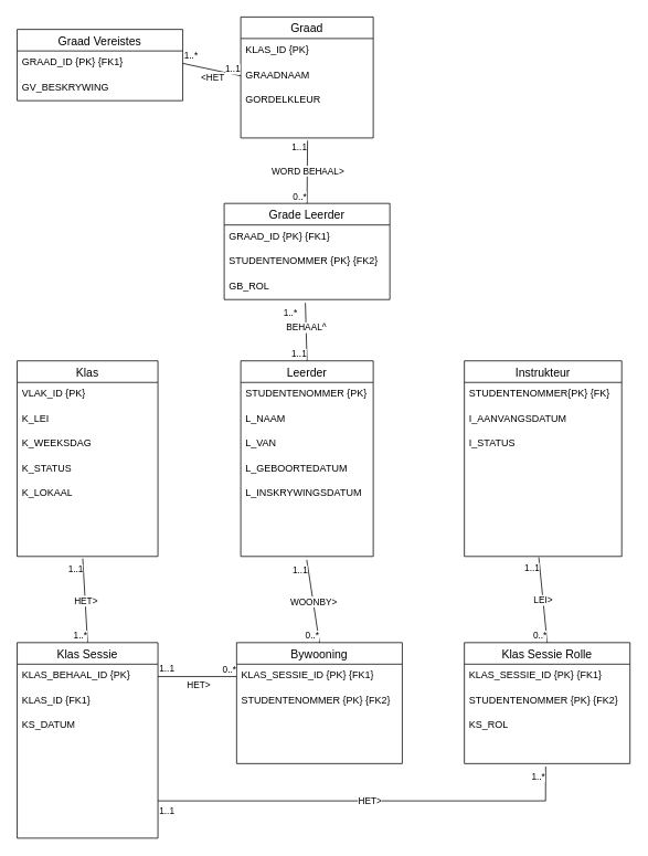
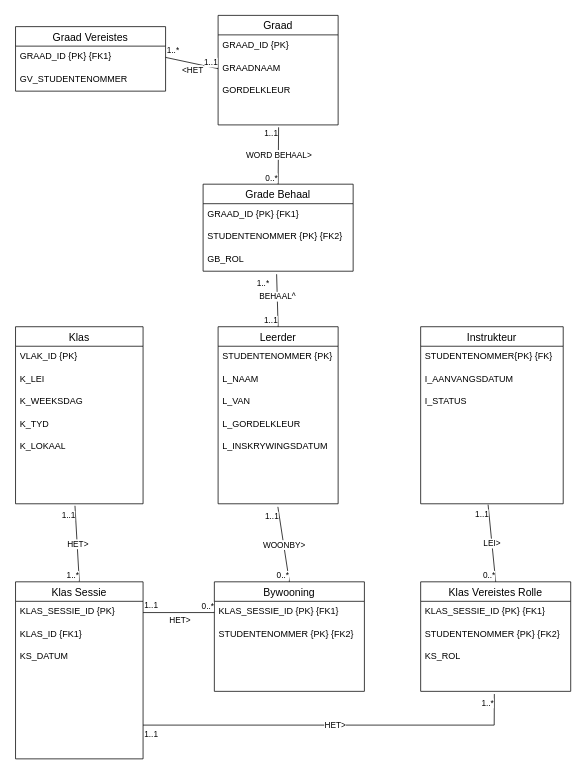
- <mxCell id="65" value="KLAS_ID {PK}" style="text;strokeColor=none;fillColor=none;spacingLeft=4;spacingRight=4;overflow=hidden;rotatable=0;points=[[0,0.5],[1,0.5]];portConstraint=eastwest;fontSize=12;whiteSpace=wrap;html=1;" parent="64" vertex="1"><mxGeometry y="26" width="160" height="30" as="geometry" /></mxCell>
+ <mxCell id="65" value="GRAAD_ID {PK}" style="text;strokeColor=none;fillColor=none;spacingLeft=4;spacingRight=4;overflow=hidden;rotatable=0;points=[[0,0.5],[1,0.5]];portConstraint=eastwest;fontSize=12;whiteSpace=wrap;html=1;" parent="64" vertex="1"><mxGeometry y="26" width="160" height="30" as="geometry" /></mxCell>
- <mxCell id="71" value="GV_BESKRYWING" style="text;strokeColor=none;fillColor=none;spacingLeft=4;spacingRight=4;overflow=hidden;rotatable=0;points=[[0,0.5],[1,0.5]];portConstraint=eastwest;fontSize=12;whiteSpace=wrap;html=1;" parent="69" vertex="1"><mxGeometry y="56" width="200" height="30" as="geometry" /></mxCell>
+ <mxCell id="71" value="GV_STUDENTENOMMER" style="text;strokeColor=none;fillColor=none;spacingLeft=4;spacingRight=4;overflow=hidden;rotatable=0;points=[[0,0.5],[1,0.5]];portConstraint=eastwest;fontSize=12;whiteSpace=wrap;html=1;" parent="69" vertex="1"><mxGeometry y="56" width="200" height="30" as="geometry" /></mxCell>
- <mxCell id="72" value="Grade Leerder" style="swimlane;fontStyle=0;childLayout=stackLayout;horizontal=1;startSize=26;horizontalStack=0;resizeParent=1;resizeParentMax=0;resizeLast=0;collapsible=1;marginBottom=0;align=center;fontSize=14;" parent="1" vertex="1"><mxGeometry x="270" y="245" width="200" height="116" as="geometry" /></mxCell>
+ <mxCell id="72" value="Grade Behaal" style="swimlane;fontStyle=0;childLayout=stackLayout;horizontal=1;startSize=26;horizontalStack=0;resizeParent=1;resizeParentMax=0;resizeLast=0;collapsible=1;marginBottom=0;align=center;fontSize=14;" parent="1" vertex="1"><mxGeometry x="270" y="245" width="200" height="116" as="geometry" /></mxCell>
- <mxCell id="6" value="K_STATUS" style="text;strokeColor=none;fillColor=none;spacingLeft=4;spacingRight=4;overflow=hidden;rotatable=0;points=[[0,0.5],[1,0.5]];portConstraint=eastwest;fontSize=12;whiteSpace=wrap;html=1;" parent="2" vertex="1"><mxGeometry y="116" width="170" height="30" as="geometry" /></mxCell>
+ <mxCell id="6" value="K_TYD" style="text;strokeColor=none;fillColor=none;spacingLeft=4;spacingRight=4;overflow=hidden;rotatable=0;points=[[0,0.5],[1,0.5]];portConstraint=eastwest;fontSize=12;whiteSpace=wrap;html=1;" parent="2" vertex="1"><mxGeometry y="116" width="170" height="30" as="geometry" /></mxCell>
- <mxCell id="22" value="L_GEBOORTEDATUM" style="text;strokeColor=none;fillColor=none;spacingLeft=4;spacingRight=4;overflow=hidden;rotatable=0;points=[[0,0.5],[1,0.5]];portConstraint=eastwest;fontSize=12;whiteSpace=wrap;html=1;" parent="18" vertex="1"><mxGeometry y="116" width="160" height="30" as="geometry" /></mxCell>
+ <mxCell id="22" value="L_GORDELKLEUR" style="text;strokeColor=none;fillColor=none;spacingLeft=4;spacingRight=4;overflow=hidden;rotatable=0;points=[[0,0.5],[1,0.5]];portConstraint=eastwest;fontSize=12;whiteSpace=wrap;html=1;" parent="18" vertex="1"><mxGeometry y="116" width="160" height="30" as="geometry" /></mxCell>
- <mxCell id="51" value="Klas Sessie Rolle" style="swimlane;fontStyle=0;childLayout=stackLayout;horizontal=1;startSize=26;horizontalStack=0;resizeParent=1;resizeParentMax=0;resizeLast=0;collapsible=1;marginBottom=0;align=center;fontSize=14;" parent="1" vertex="1"><mxGeometry x="560" y="775" width="200" height="146" as="geometry" /></mxCell>
+ <mxCell id="51" value="Klas Vereistes Rolle" style="swimlane;fontStyle=0;childLayout=stackLayout;horizontal=1;startSize=26;horizontalStack=0;resizeParent=1;resizeParentMax=0;resizeLast=0;collapsible=1;marginBottom=0;align=center;fontSize=14;" parent="1" vertex="1"><mxGeometry x="560" y="775" width="200" height="146" as="geometry" /></mxCell>
- <mxCell id="31" value="KLAS_BEHAAL_ID {PK}&amp;nbsp;" style="text;strokeColor=none;fillColor=none;spacingLeft=4;spacingRight=4;overflow=hidden;rotatable=0;points=[[0,0.5],[1,0.5]];portConstraint=eastwest;fontSize=12;whiteSpace=wrap;html=1;" parent="30" vertex="1"><mxGeometry y="26" width="170" height="30" as="geometry" /></mxCell>
+ <mxCell id="31" value="KLAS_SESSIE_ID {PK}&amp;nbsp;" style="text;strokeColor=none;fillColor=none;spacingLeft=4;spacingRight=4;overflow=hidden;rotatable=0;points=[[0,0.5],[1,0.5]];portConstraint=eastwest;fontSize=12;whiteSpace=wrap;html=1;" parent="30" vertex="1"><mxGeometry y="26" width="170" height="30" as="geometry" /></mxCell>
